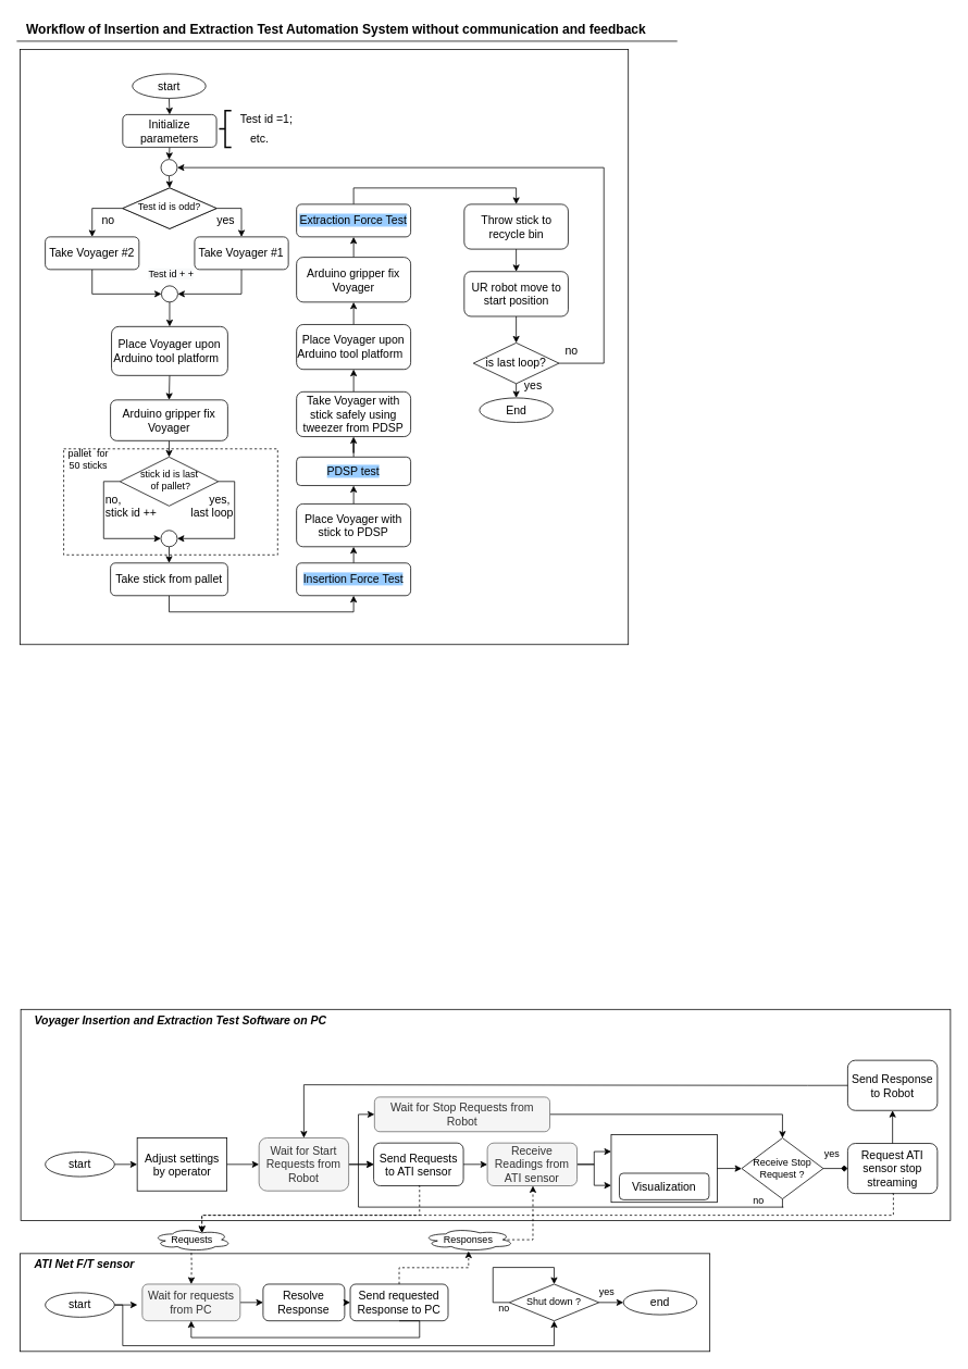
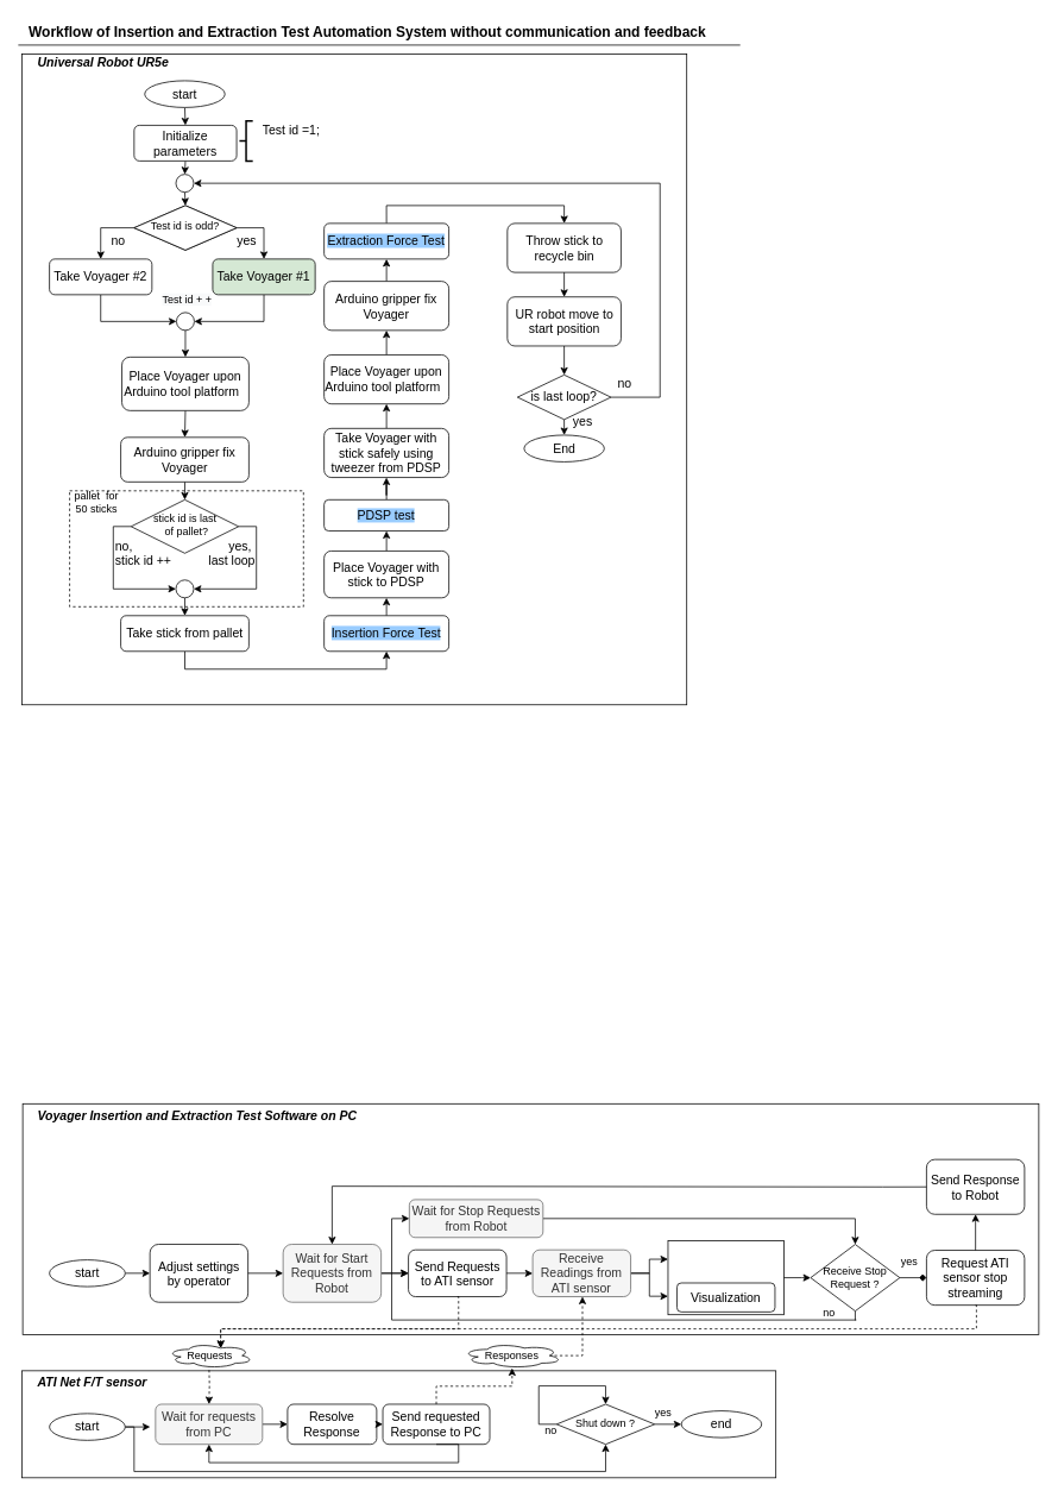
+ <mxCell id="49" value="&lt;b&gt;&lt;i&gt;Universal Robot UR5e&lt;/i&gt;&lt;/b&gt;" style="text;html=1;strokeColor=none;fillColor=none;align=left;verticalAlign=middle;whiteSpace=wrap;rounded=0;fontSize=14;" parent="1" vertex="1"><mxGeometry x="40" y="60" width="190" height="20" as="geometry" /></mxCell>
- <mxCell id="48" value="etc." style="text;html=1;strokeColor=none;fillColor=none;align=center;verticalAlign=middle;whiteSpace=wrap;rounded=0;fontSize=14;" parent="1" vertex="1"><mxGeometry x="283.13" y="160" width="70" height="20" as="geometry" /></mxCell>
- <mxCell id="18" value="Take Voyager #1" style="rounded=1;whiteSpace=wrap;html=1;fontSize=14;align=center;" parent="1" vertex="1"><mxGeometry x="238.13" y="290" width="115" height="40" as="geometry" /></mxCell>
+ <mxCell id="18" value="Take Voyager #1" style="rounded=1;whiteSpace=wrap;html=1;fontSize=14;align=center;fillColor=#d5e8d4;" parent="1" vertex="1"><mxGeometry x="238.13" y="290" width="115" height="40" as="geometry" /></mxCell>
- <mxCell id="100" value="Wait for Stop Requests from Robot" style="rounded=1;whiteSpace=wrap;html=1;fillColor=#f5f5f5;fontSize=14;align=center;strokeColor=#666666;fontColor=#333333;" vertex="1" parent="1"><mxGeometry x="458.75" y="1345" width="215" height="42.5" as="geometry" /></mxCell>
+ <mxCell id="100" value="Wait for Stop Requests from Robot" style="rounded=1;whiteSpace=wrap;html=1;fillColor=#f5f5f5;fontSize=14;align=center;strokeColor=#666666;fontColor=#333333;" vertex="1" parent="1"><mxGeometry x="458.75" y="1345" width="150" height="42.5" as="geometry" /></mxCell>
- <mxCell id="79" value="Adjust settings by operator" style="whiteSpace=wrap;html=1;fillColor=none;fontSize=14;align=center;rounded=0;" vertex="1" parent="1"><mxGeometry x="167.75" y="1395.12" width="110" height="65" as="geometry" /></mxCell>
+ <mxCell id="79" value="Adjust settings by operator" style="rounded=1;whiteSpace=wrap;html=1;fillColor=none;fontSize=14;align=center;" vertex="1" parent="1"><mxGeometry x="167.75" y="1395.12" width="110" height="65" as="geometry" /></mxCell>
